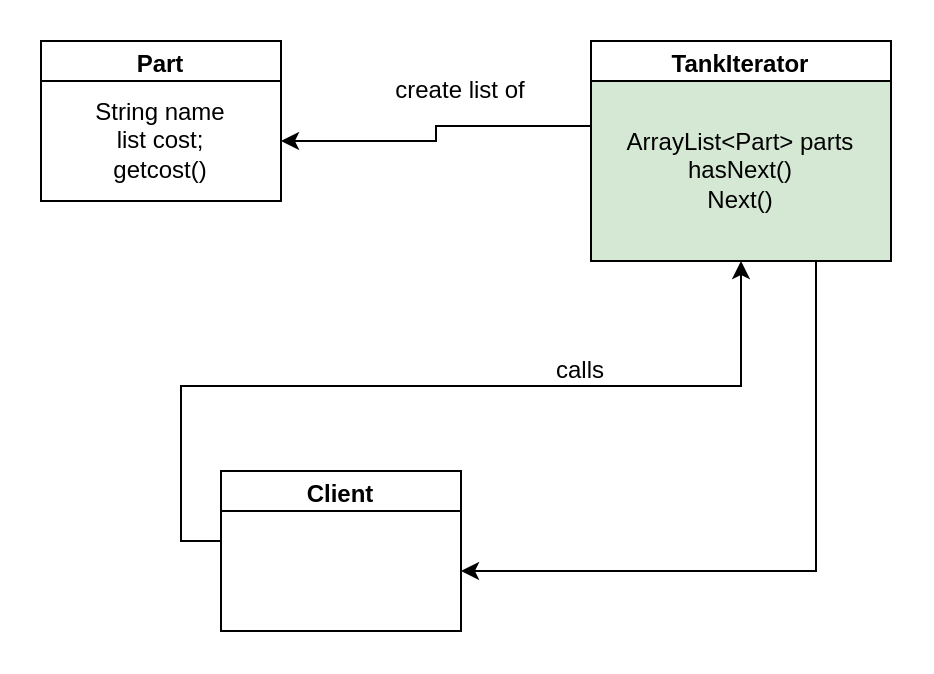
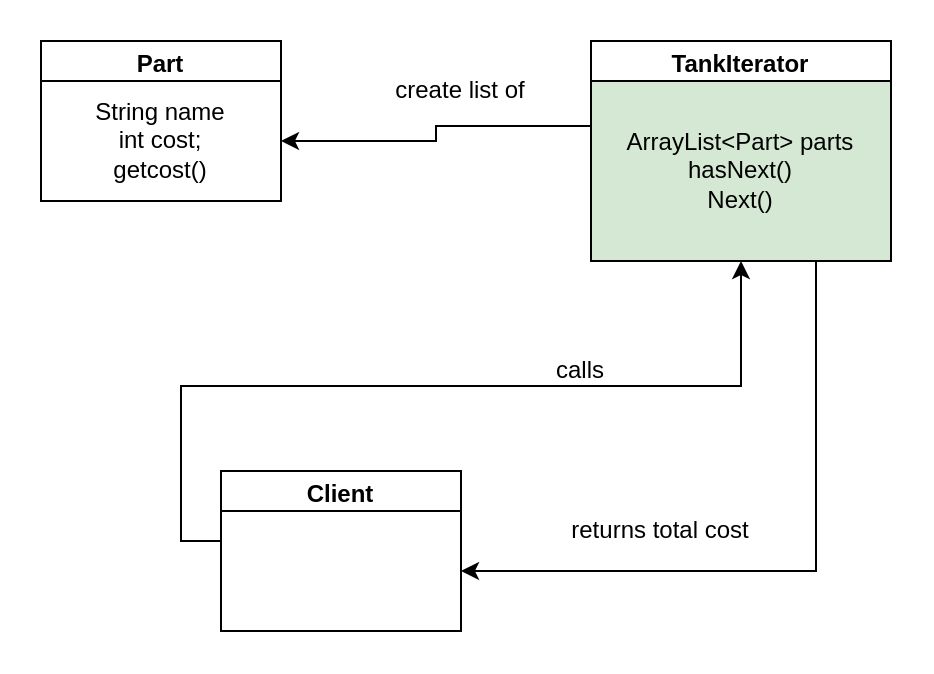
- <mxCell id="3" value="String name&lt;br&gt;list cost;&lt;br&gt;getcost()" style="rounded=0;whiteSpace=wrap;html=1;" vertex="1" parent="2"><mxGeometry y="20" width="120" height="60" as="geometry" /></mxCell>
+ <mxCell id="3" value="String name&lt;br&gt;int cost;&lt;br&gt;getcost()" style="rounded=0;whiteSpace=wrap;html=1;" vertex="1" parent="2"><mxGeometry y="20" width="120" height="60" as="geometry" /></mxCell>
+ <mxCell id="13" value="returns total cost" style="text;html=1;strokeColor=none;fillColor=none;align=center;verticalAlign=middle;whiteSpace=wrap;rounded=0;" vertex="1" parent="1"><mxGeometry x="270" y="250" width="120" height="30" as="geometry" /></mxCell>
